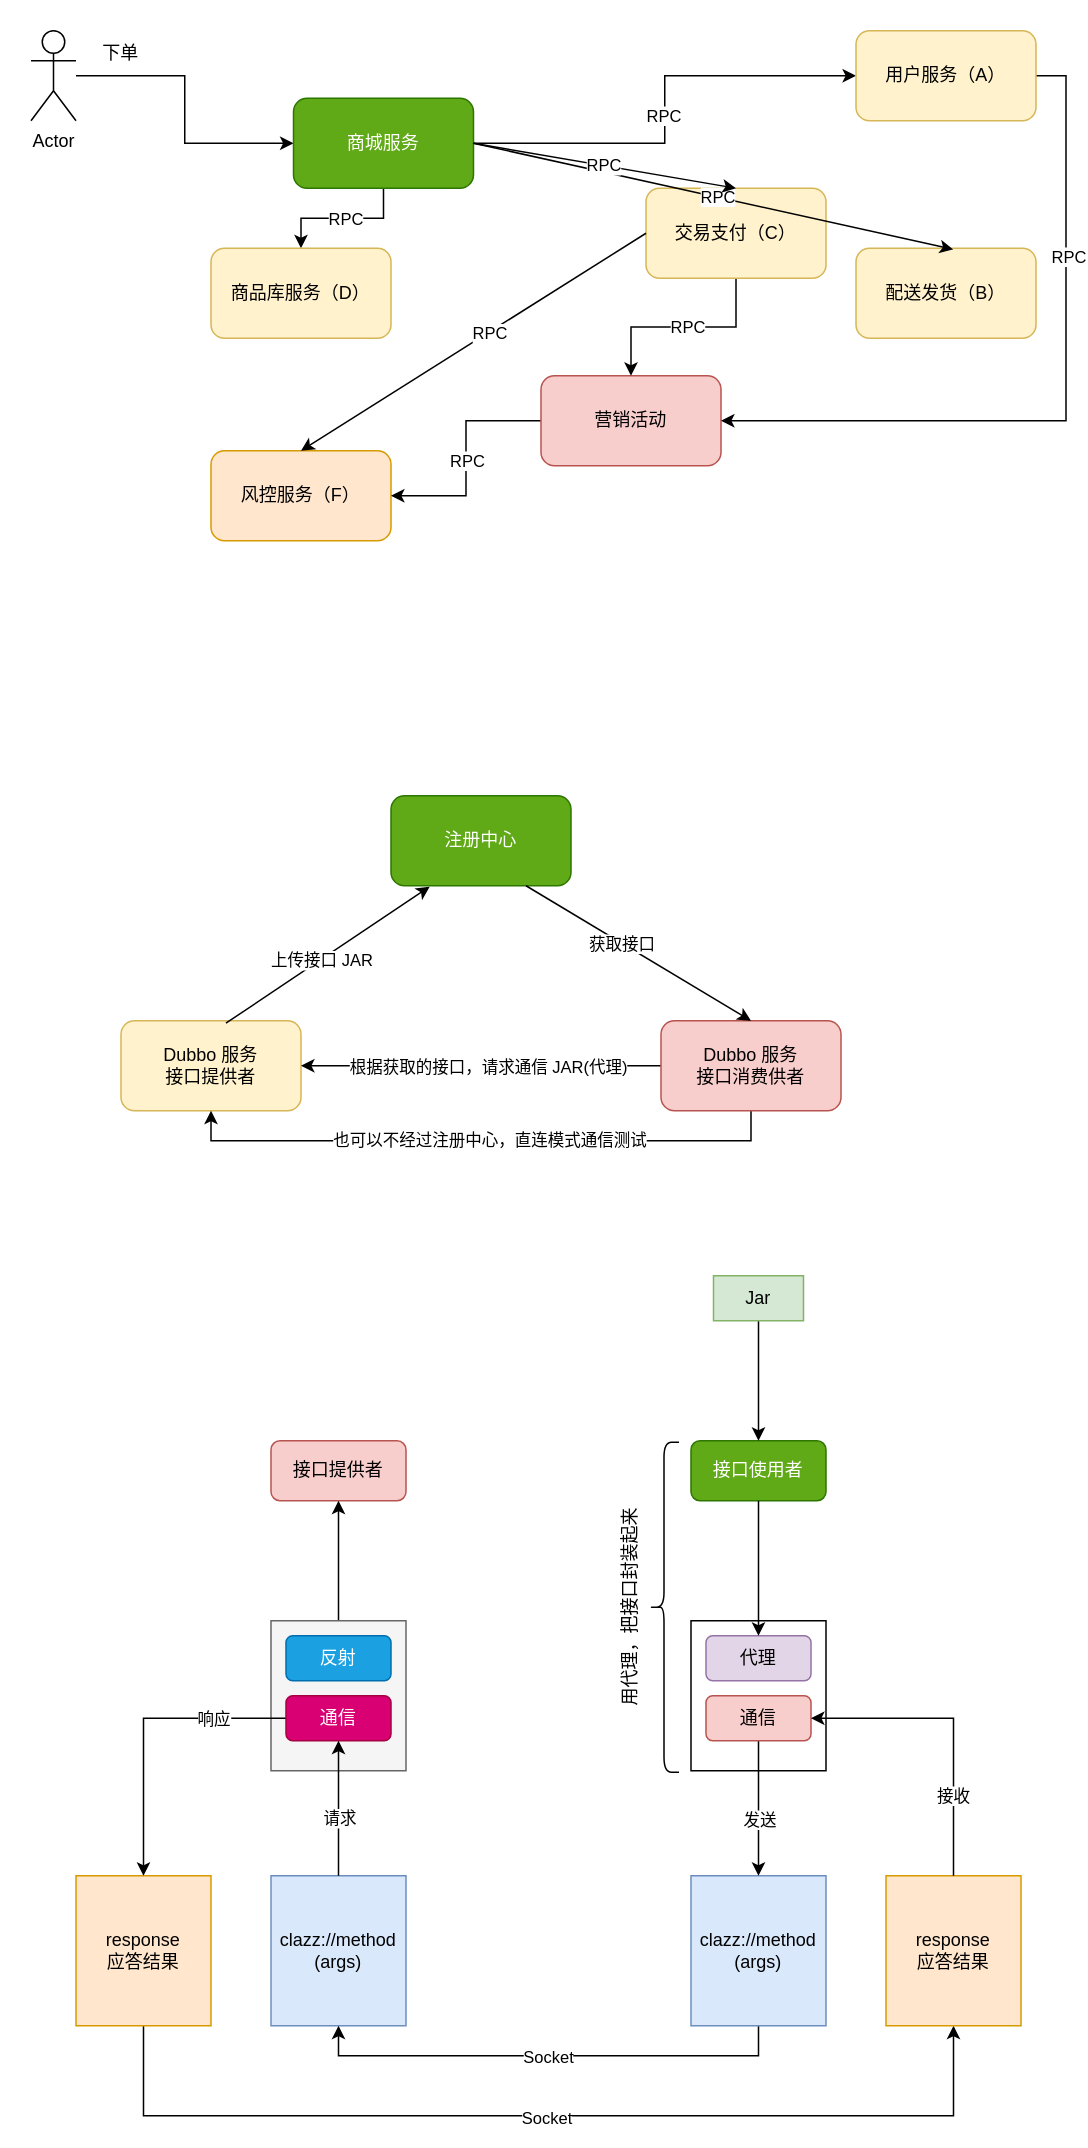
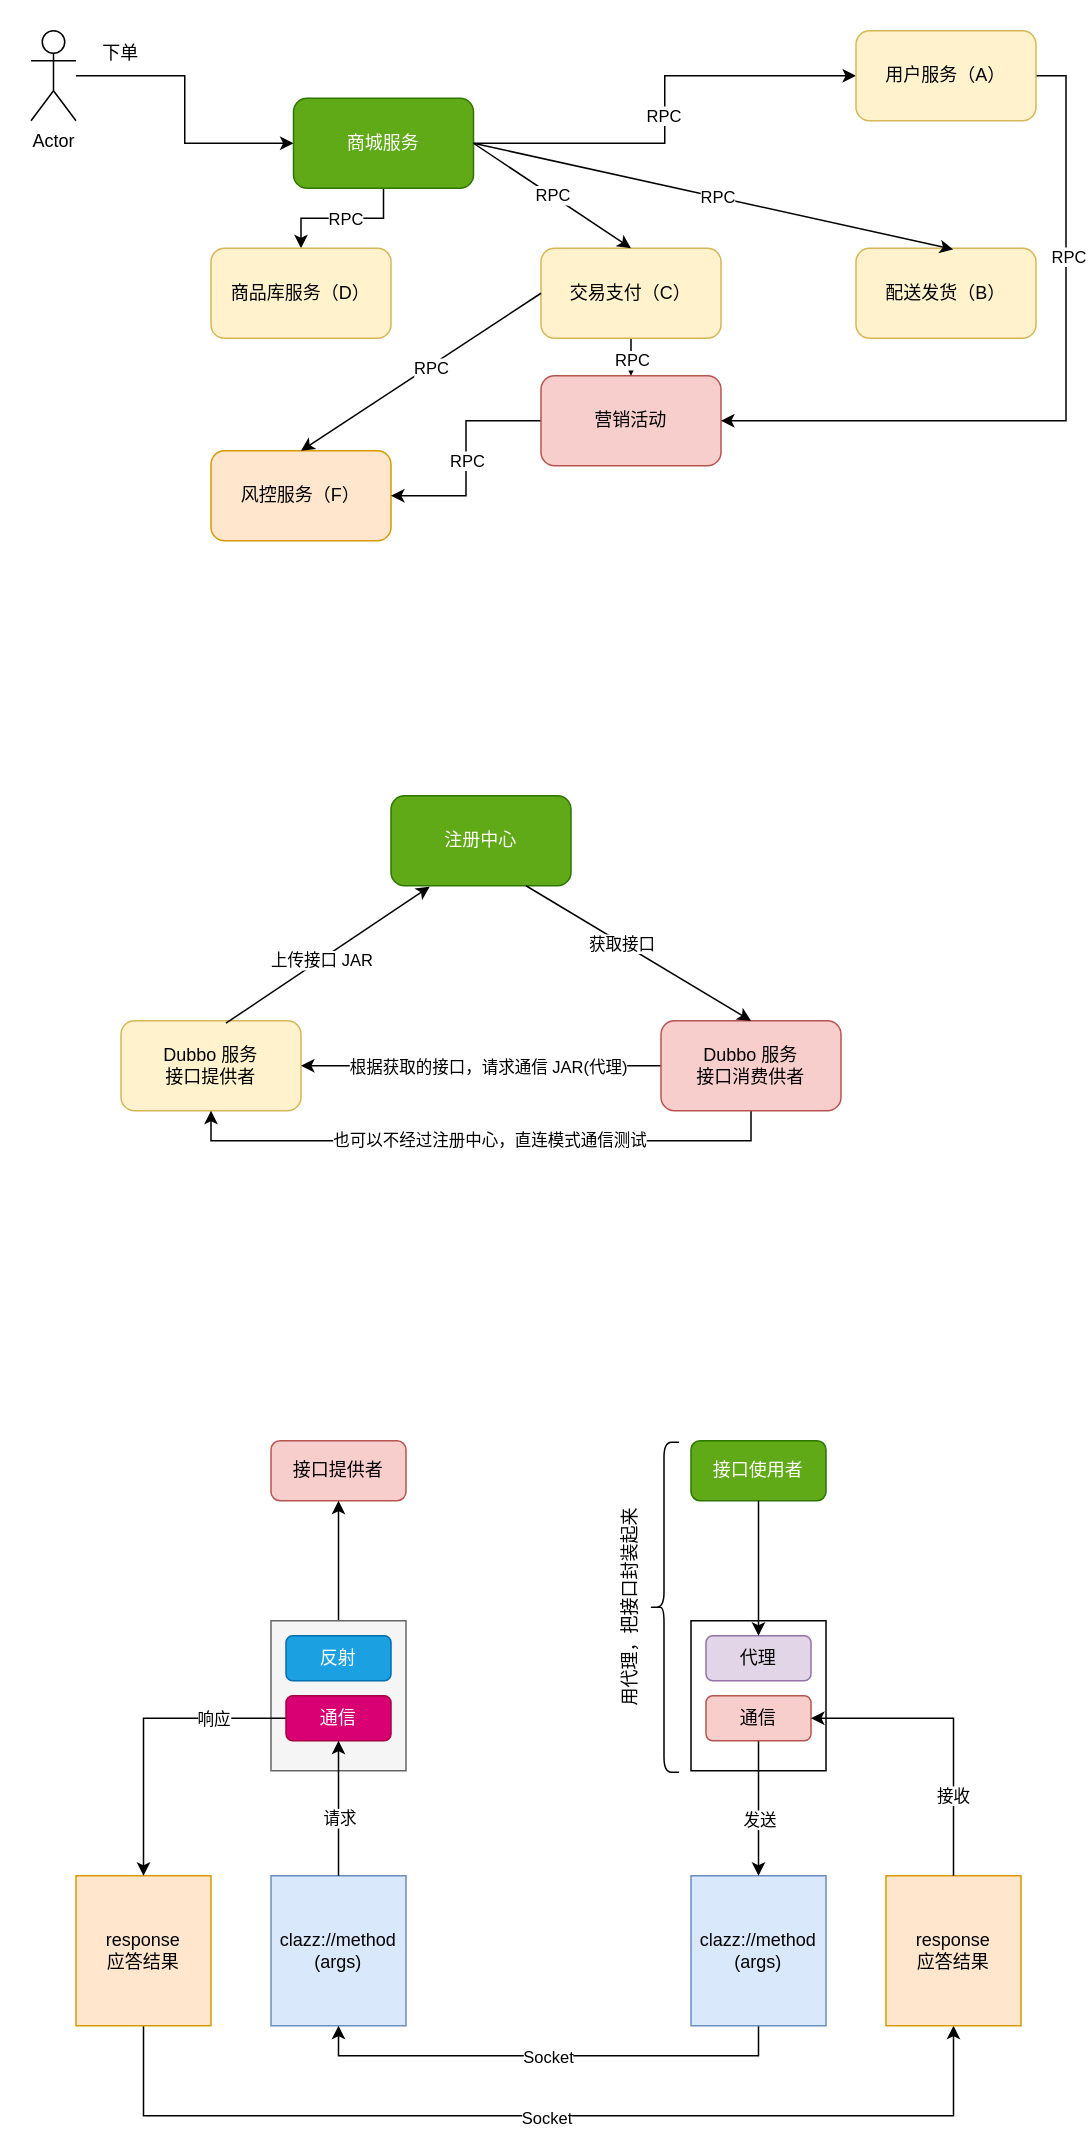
- <mxCell id="19" value="交易支付（C）" style="rounded=1;whiteSpace=wrap;html=1;fillColor=#fff2cc;strokeColor=#d6b656;" vertex="1" parent="1"><mxGeometry x="430" y="125" width="120" height="60" as="geometry" /></mxCell>
+ <mxCell id="19" value="交易支付（C）" style="rounded=1;whiteSpace=wrap;html=1;fillColor=#fff2cc;strokeColor=#d6b656;" vertex="1" parent="1"><mxGeometry x="360" y="165" width="120" height="60" as="geometry" /></mxCell>
- <mxCell id="61" value="Jar" style="text;html=1;strokeColor=#82b366;fillColor=#d5e8d4;align=center;verticalAlign=middle;whiteSpace=wrap;rounded=0;" vertex="1" parent="1"><mxGeometry x="475" y="850" width="60" height="30" as="geometry" /></mxCell>
- <mxCell id="60" style="edgeStyle=orthogonalEdgeStyle;rounded=0;orthogonalLoop=1;jettySize=auto;html=1;entryX=0.5;entryY=0;entryDx=0;entryDy=0;" edge="1" parent="1" source="61" target="40"><mxGeometry relative="1" as="geometry" /></mxCell>
